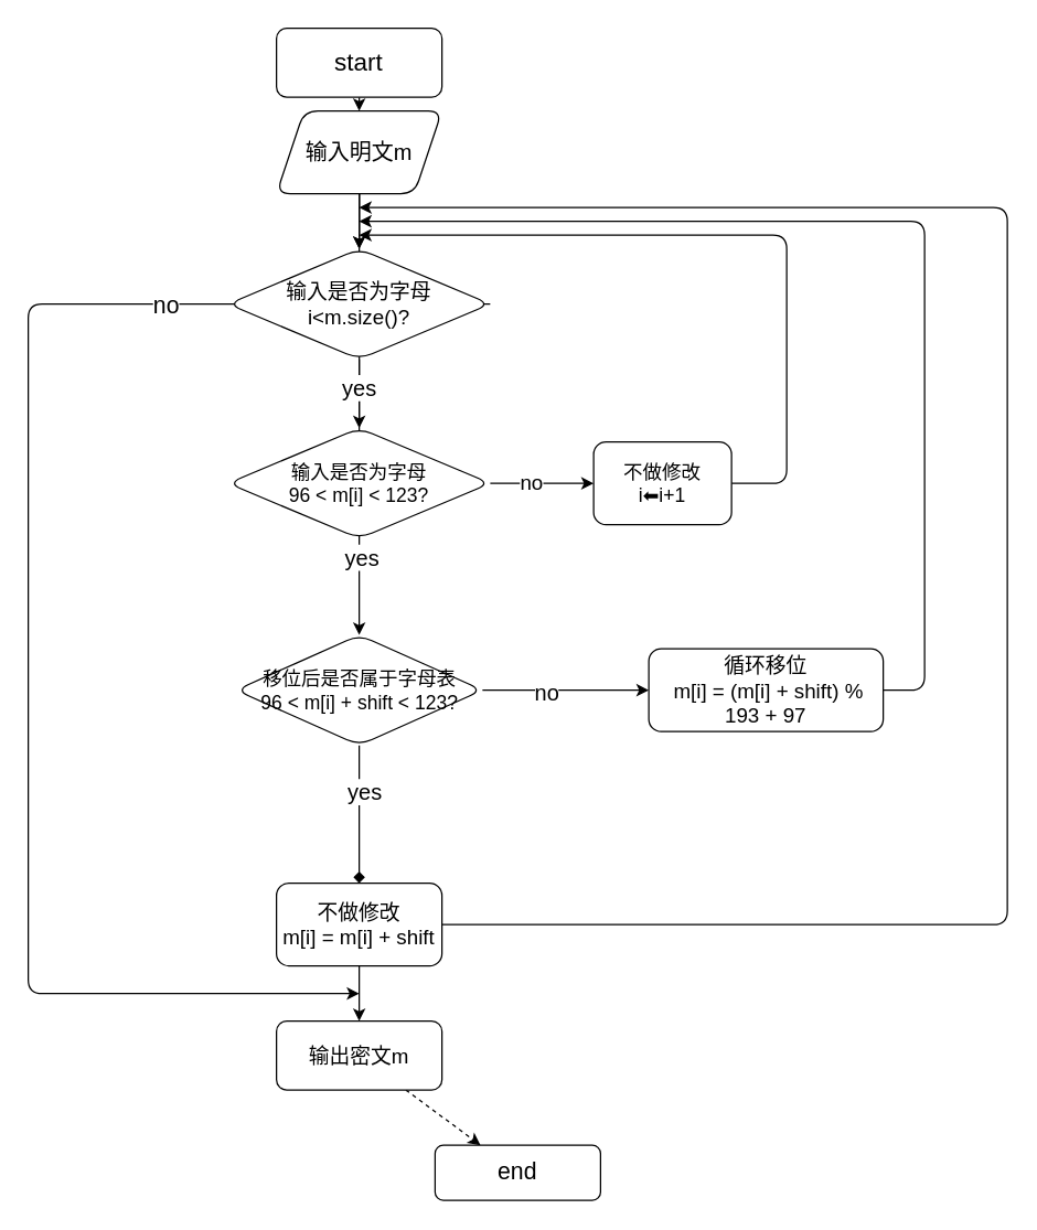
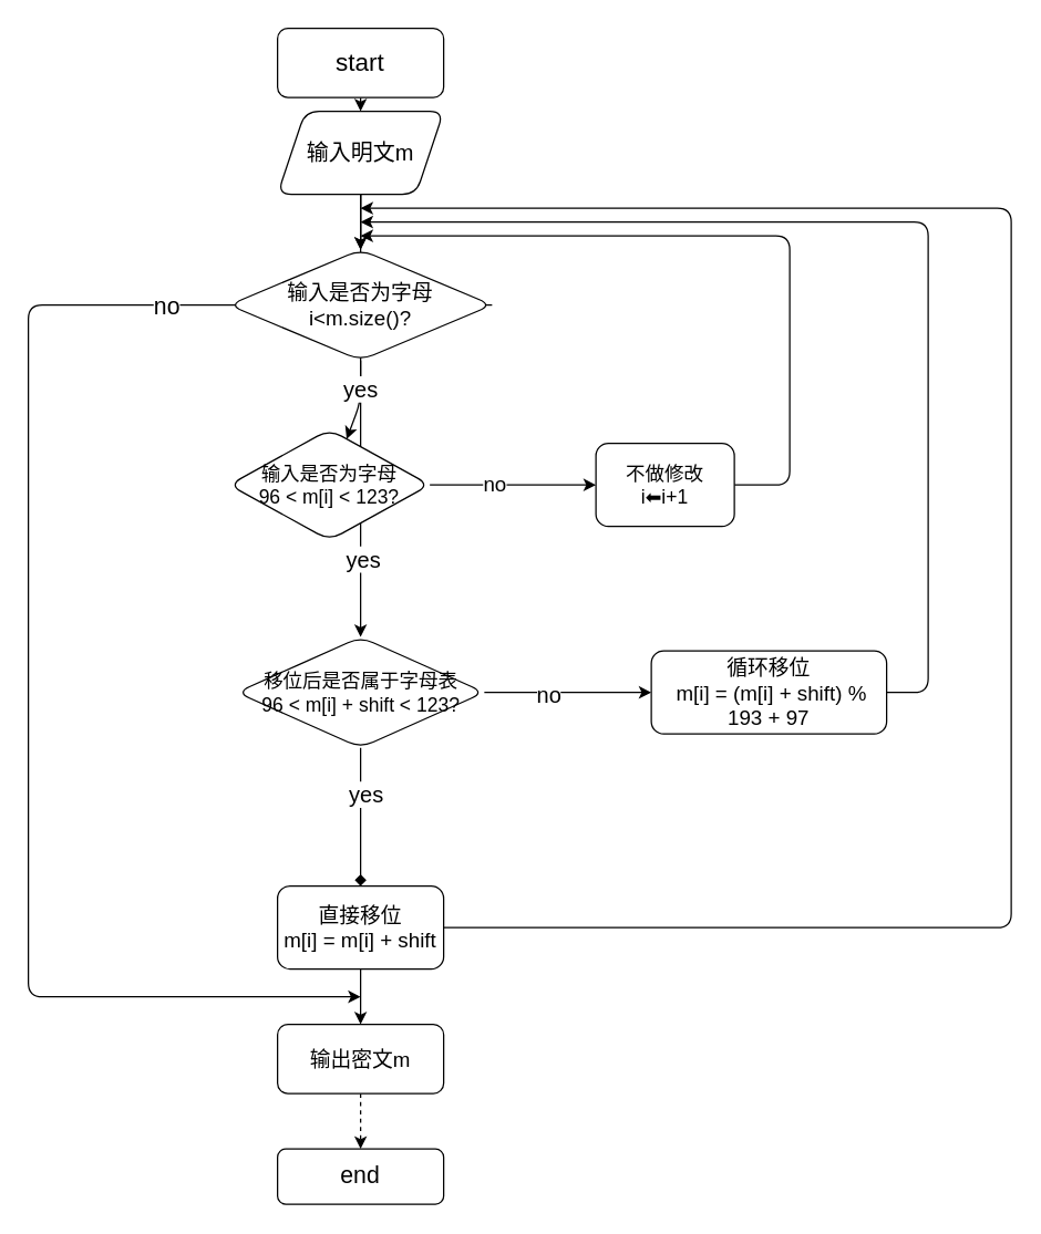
- <mxCell id="22" value="&lt;font style=&quot;font-size: 14px&quot;&gt;输入是否为字母&lt;/font&gt;&lt;br&gt;&lt;span style=&quot;font-size: 14px&quot;&gt;96 &amp;lt; m[i] &amp;lt; 123?&lt;/span&gt;" style="rhombus;whiteSpace=wrap;html=1;rounded=1;" parent="1" vertex="1"><mxGeometry x="165.01" y="310" width="190" height="80" as="geometry" /></mxCell>
+ <mxCell id="22" value="&lt;font style=&quot;font-size: 14px&quot;&gt;输入是否为字母&lt;/font&gt;&lt;br&gt;&lt;span style=&quot;font-size: 14px&quot;&gt;96 &amp;lt; m[i] &amp;lt; 123?&lt;/span&gt;" style="rhombus;whiteSpace=wrap;html=1;rounded=1;" parent="1" vertex="1"><mxGeometry x="165.01" y="310" width="145" height="80" as="geometry" /></mxCell>
- <mxCell id="17" value="&lt;font style=&quot;font-size: 15px&quot;&gt;不做修改&lt;br&gt;m[i] = m[i] + shift&lt;/font&gt;" style="rounded=1;whiteSpace=wrap;html=1;" parent="1" vertex="1"><mxGeometry x="200" y="640" width="120" height="60" as="geometry" /></mxCell>
+ <mxCell id="17" value="&lt;font style=&quot;font-size: 15px&quot;&gt;直接移位&lt;br&gt;m[i] = m[i] + shift&lt;/font&gt;" style="rounded=1;whiteSpace=wrap;html=1;" parent="1" vertex="1"><mxGeometry x="200" y="640" width="120" height="60" as="geometry" /></mxCell>
- <mxCell id="31" value="&lt;font style=&quot;font-size: 17px&quot;&gt;end&lt;/font&gt;" style="whiteSpace=wrap;html=1;rounded=1;" parent="1" vertex="1"><mxGeometry x="315.01" y="830" width="120" height="40" as="geometry" /></mxCell>
+ <mxCell id="31" value="&lt;font style=&quot;font-size: 17px&quot;&gt;end&lt;/font&gt;" style="whiteSpace=wrap;html=1;rounded=1;" parent="1" vertex="1"><mxGeometry x="200.01" y="830" width="120" height="40" as="geometry" /></mxCell>
